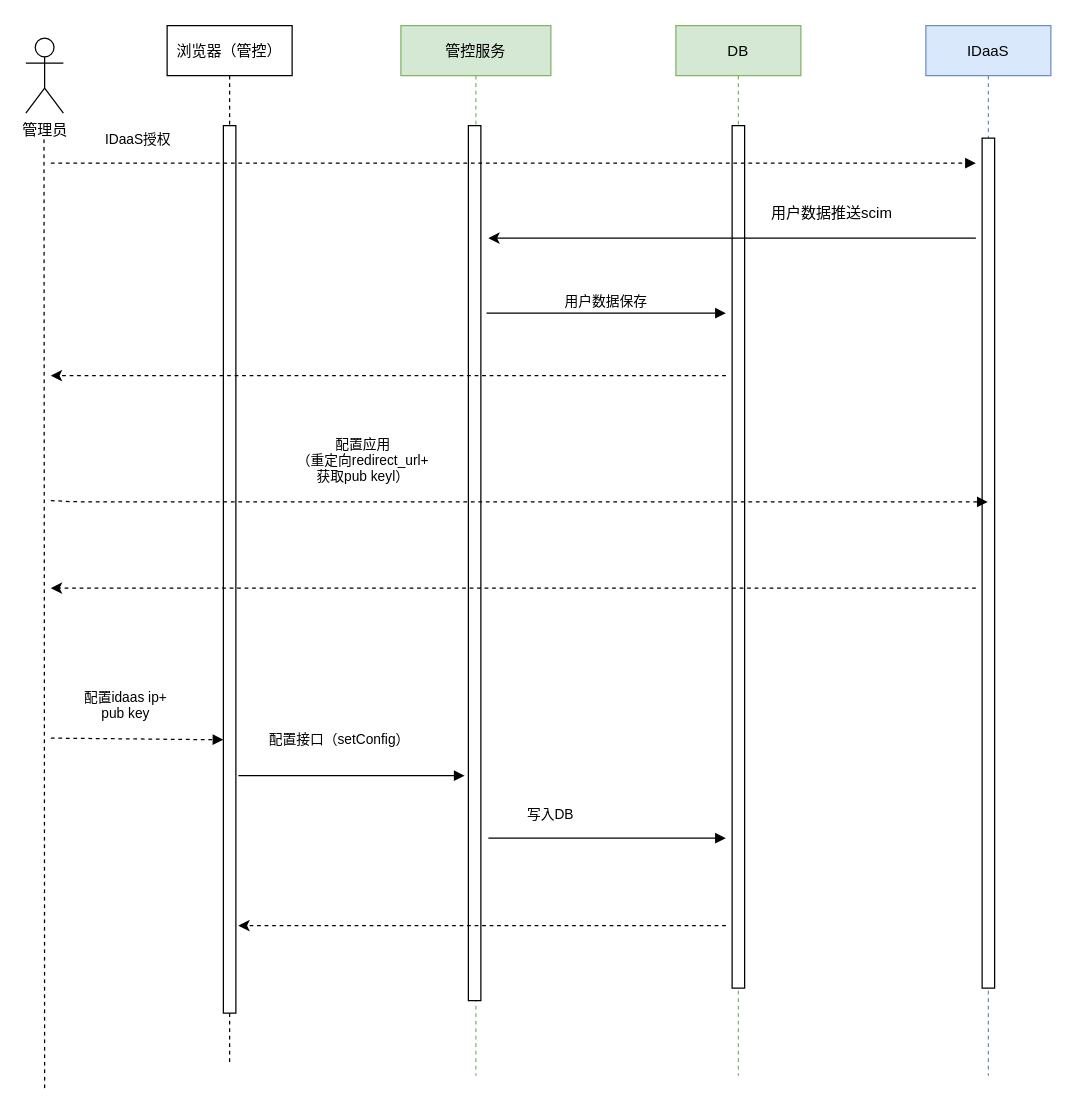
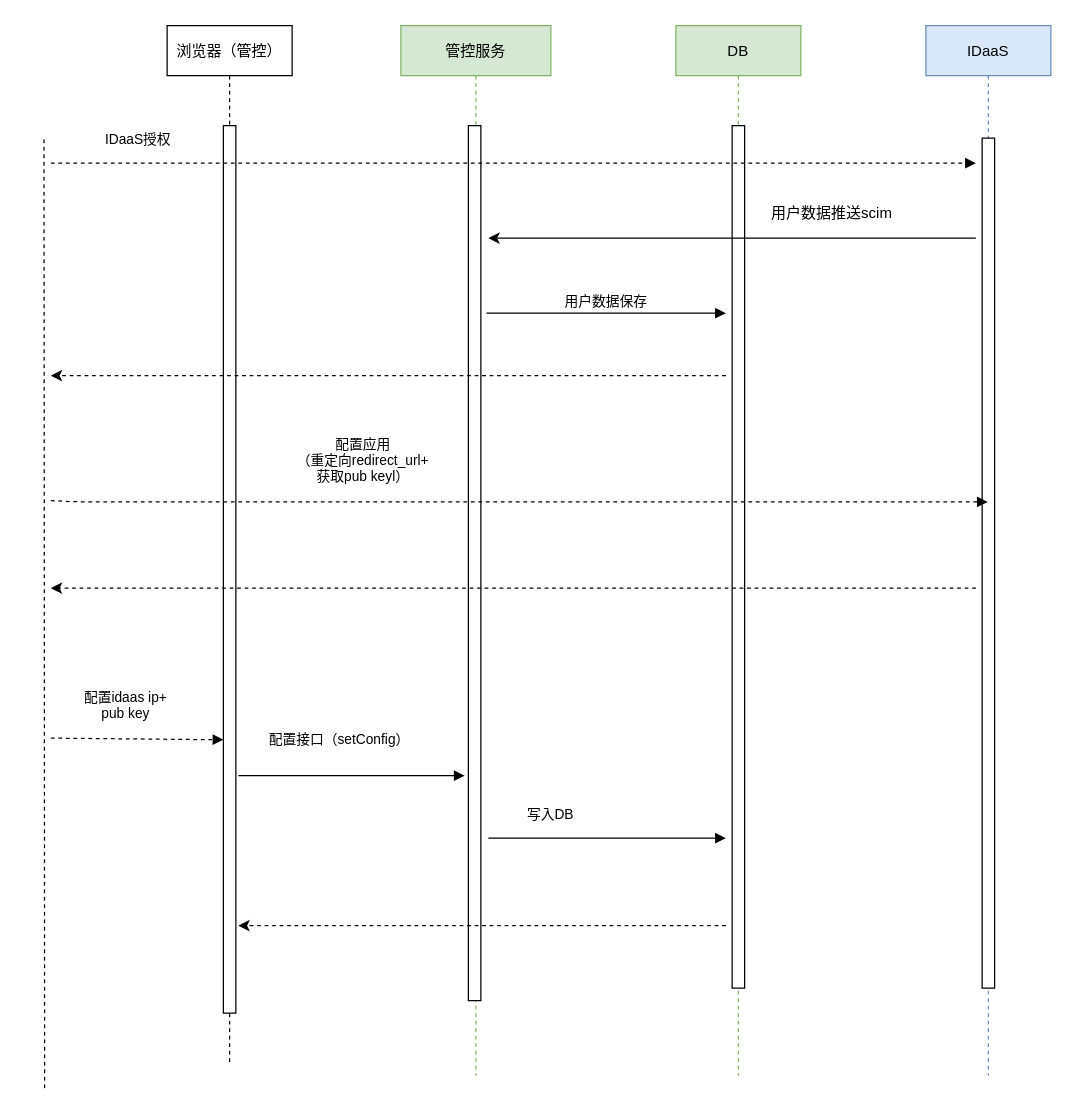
- <mxCell id="4" value="管理员" style="shape=umlActor;verticalLabelPosition=bottom;verticalAlign=top;html=1;outlineConnect=0;" vertex="1" parent="1"><mxGeometry x="20" y="30" width="30" height="60" as="geometry" /></mxCell>
